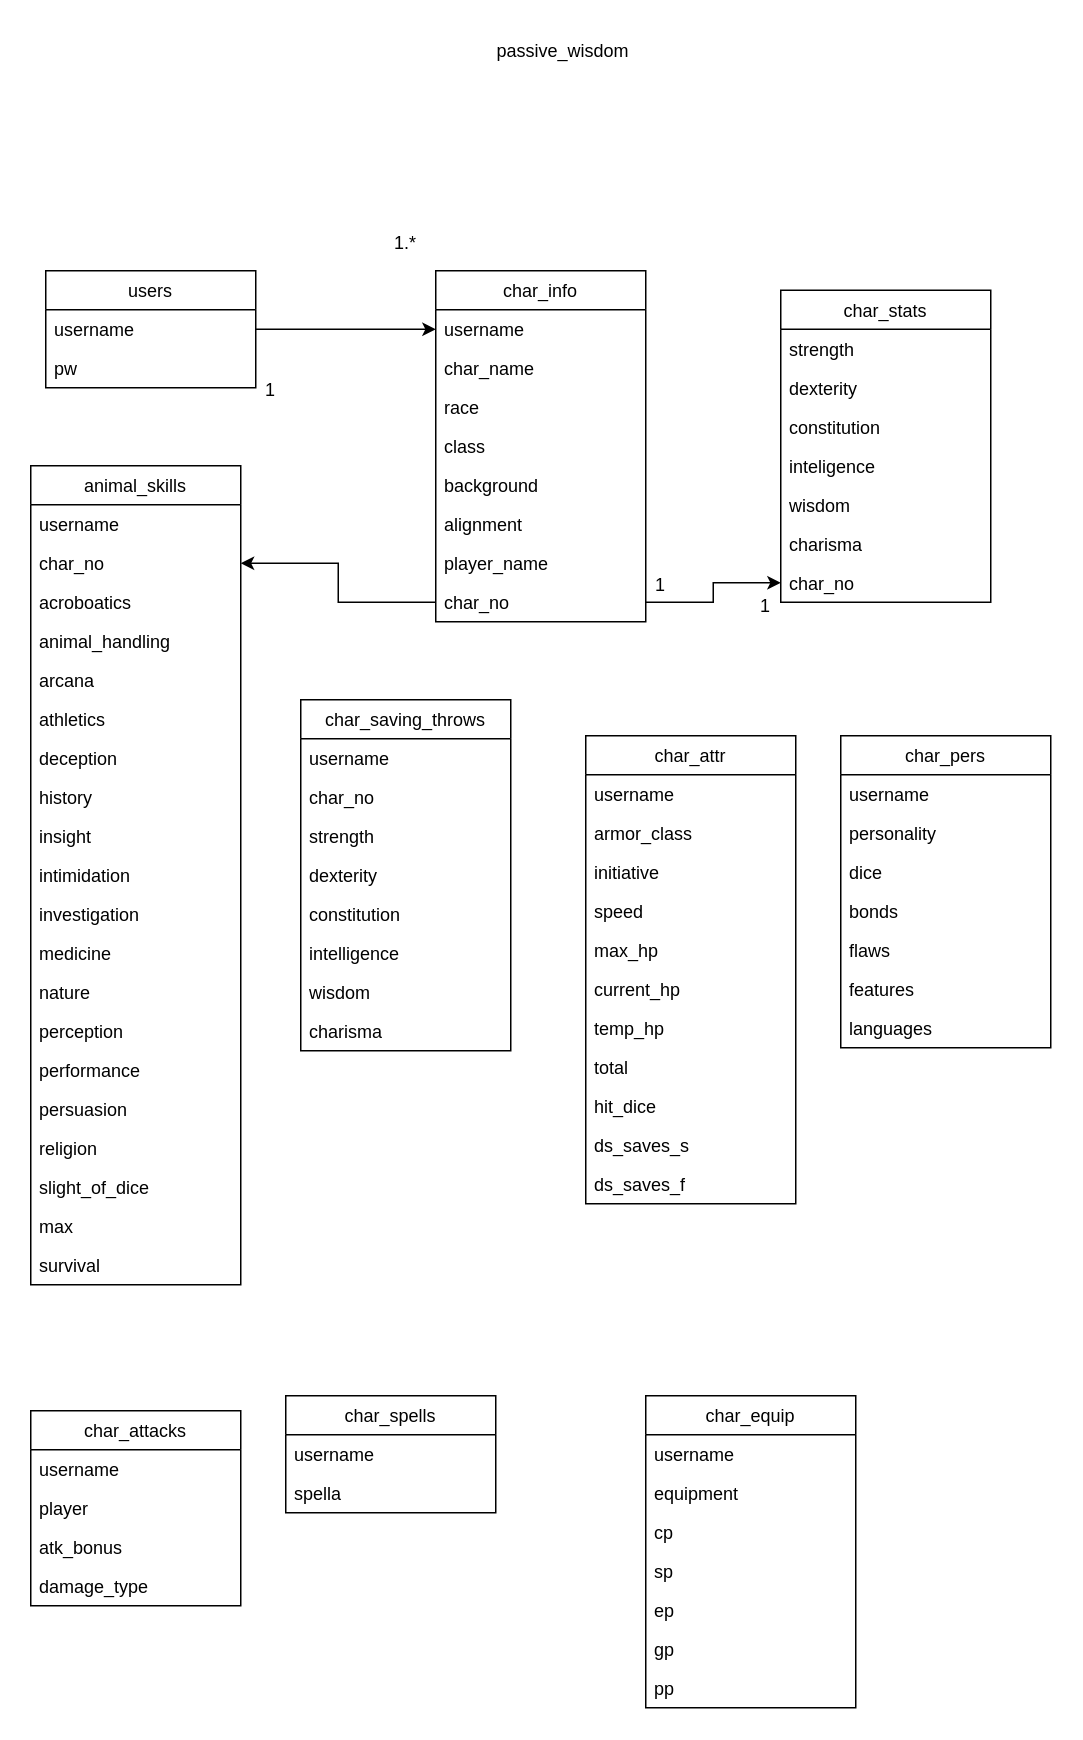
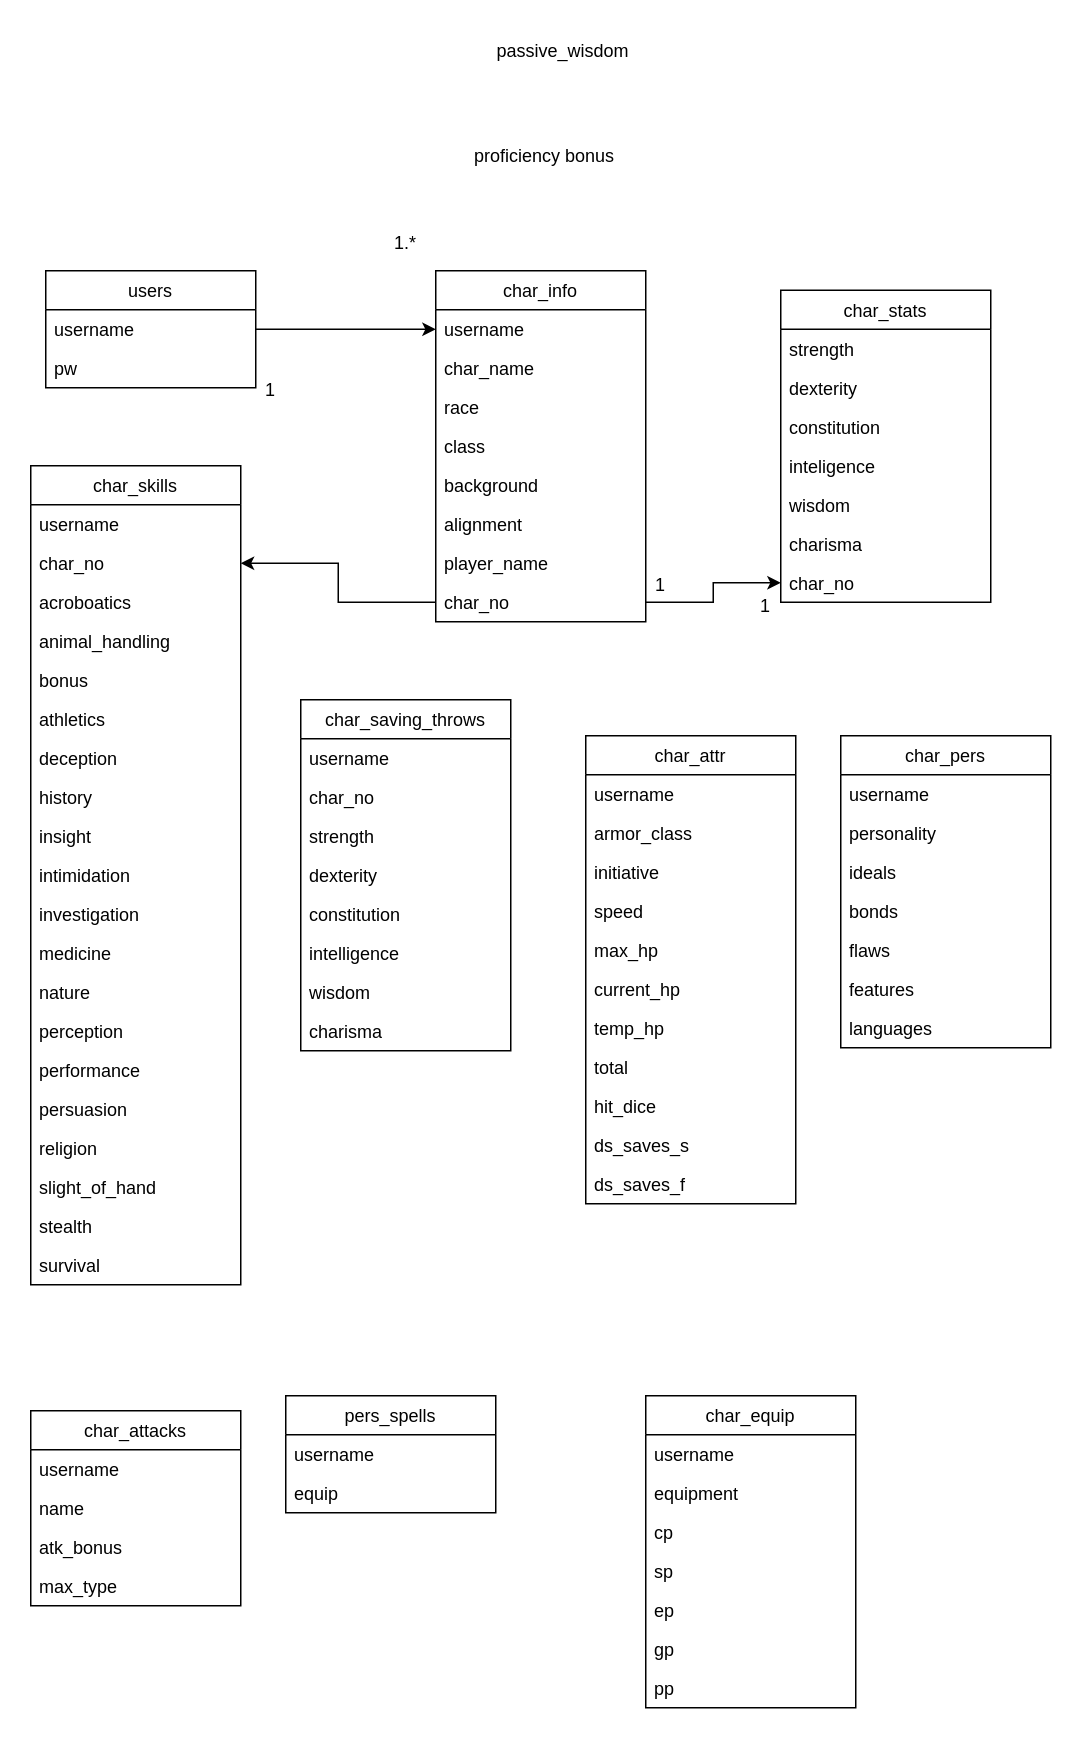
+ <mxCell id="28" value="proficiency bonus" style="text;strokeColor=none;fillColor=none;align=left;verticalAlign=top;spacingLeft=4;spacingRight=4;overflow=hidden;rotatable=0;points=[[0,0.5],[1,0.5]];portConstraint=eastwest;" parent="1" vertex="1"><mxGeometry x="310" y="90" width="140" height="26" as="geometry" /></mxCell>
- <mxCell id="30" value="animal_skills" style="swimlane;fontStyle=0;childLayout=stackLayout;horizontal=1;startSize=26;fillColor=none;horizontalStack=0;resizeParent=1;resizeParentMax=0;resizeLast=0;collapsible=1;marginBottom=0;" parent="1" vertex="1"><mxGeometry x="20" y="310" width="140" height="546" as="geometry" /></mxCell>
+ <mxCell id="30" value="char_skills" style="swimlane;fontStyle=0;childLayout=stackLayout;horizontal=1;startSize=26;fillColor=none;horizontalStack=0;resizeParent=1;resizeParentMax=0;resizeLast=0;collapsible=1;marginBottom=0;" parent="1" vertex="1"><mxGeometry x="20" y="310" width="140" height="546" as="geometry" /></mxCell>
- <mxCell id="35" value="arcana" style="text;strokeColor=none;fillColor=none;align=left;verticalAlign=top;spacingLeft=4;spacingRight=4;overflow=hidden;rotatable=0;points=[[0,0.5],[1,0.5]];portConstraint=eastwest;" parent="30" vertex="1"><mxGeometry y="130" width="140" height="26" as="geometry" /></mxCell>
+ <mxCell id="35" value="bonus" style="text;strokeColor=none;fillColor=none;align=left;verticalAlign=top;spacingLeft=4;spacingRight=4;overflow=hidden;rotatable=0;points=[[0,0.5],[1,0.5]];portConstraint=eastwest;" parent="30" vertex="1"><mxGeometry y="130" width="140" height="26" as="geometry" /></mxCell>
- <mxCell id="66" value="dice" style="text;strokeColor=none;fillColor=none;align=left;verticalAlign=top;spacingLeft=4;spacingRight=4;overflow=hidden;rotatable=0;points=[[0,0.5],[1,0.5]];portConstraint=eastwest;" parent="63" vertex="1"><mxGeometry y="78" width="140" height="26" as="geometry" /></mxCell>
+ <mxCell id="66" value="ideals" style="text;strokeColor=none;fillColor=none;align=left;verticalAlign=top;spacingLeft=4;spacingRight=4;overflow=hidden;rotatable=0;points=[[0,0.5],[1,0.5]];portConstraint=eastwest;" parent="63" vertex="1"><mxGeometry y="78" width="140" height="26" as="geometry" /></mxCell>
- <mxCell id="48" value="slight_of_dice" style="text;strokeColor=none;fillColor=none;align=left;verticalAlign=top;spacingLeft=4;spacingRight=4;overflow=hidden;rotatable=0;points=[[0,0.5],[1,0.5]];portConstraint=eastwest;" parent="30" vertex="1"><mxGeometry y="468" width="140" height="26" as="geometry" /></mxCell>
+ <mxCell id="48" value="slight_of_hand" style="text;strokeColor=none;fillColor=none;align=left;verticalAlign=top;spacingLeft=4;spacingRight=4;overflow=hidden;rotatable=0;points=[[0,0.5],[1,0.5]];portConstraint=eastwest;" parent="30" vertex="1"><mxGeometry y="468" width="140" height="26" as="geometry" /></mxCell>
- <mxCell id="49" value="max" style="text;strokeColor=none;fillColor=none;align=left;verticalAlign=top;spacingLeft=4;spacingRight=4;overflow=hidden;rotatable=0;points=[[0,0.5],[1,0.5]];portConstraint=eastwest;" parent="30" vertex="1"><mxGeometry y="494" width="140" height="26" as="geometry" /></mxCell>
+ <mxCell id="49" value="stealth" style="text;strokeColor=none;fillColor=none;align=left;verticalAlign=top;spacingLeft=4;spacingRight=4;overflow=hidden;rotatable=0;points=[[0,0.5],[1,0.5]];portConstraint=eastwest;" parent="30" vertex="1"><mxGeometry y="494" width="140" height="26" as="geometry" /></mxCell>
- <mxCell id="94" value="char_spells" style="swimlane;fontStyle=0;childLayout=stackLayout;horizontal=1;startSize=26;fillColor=none;horizontalStack=0;resizeParent=1;resizeParentMax=0;resizeLast=0;collapsible=1;marginBottom=0;" parent="1" vertex="1"><mxGeometry x="190" y="930" width="140" height="78" as="geometry" /></mxCell>
+ <mxCell id="94" value="pers_spells" style="swimlane;fontStyle=0;childLayout=stackLayout;horizontal=1;startSize=26;fillColor=none;horizontalStack=0;resizeParent=1;resizeParentMax=0;resizeLast=0;collapsible=1;marginBottom=0;" parent="1" vertex="1"><mxGeometry x="190" y="930" width="140" height="78" as="geometry" /></mxCell>
- <mxCell id="96" value="spella" style="text;strokeColor=none;fillColor=none;align=left;verticalAlign=top;spacingLeft=4;spacingRight=4;overflow=hidden;rotatable=0;points=[[0,0.5],[1,0.5]];portConstraint=eastwest;" parent="94" vertex="1"><mxGeometry y="52" width="140" height="26" as="geometry" /></mxCell>
+ <mxCell id="96" value="equip" style="text;strokeColor=none;fillColor=none;align=left;verticalAlign=top;spacingLeft=4;spacingRight=4;overflow=hidden;rotatable=0;points=[[0,0.5],[1,0.5]];portConstraint=eastwest;" parent="94" vertex="1"><mxGeometry y="52" width="140" height="26" as="geometry" /></mxCell>
- <mxCell id="91" value="player" style="text;strokeColor=none;fillColor=none;align=left;verticalAlign=top;spacingLeft=4;spacingRight=4;overflow=hidden;rotatable=0;points=[[0,0.5],[1,0.5]];portConstraint=eastwest;" parent="89" vertex="1"><mxGeometry y="52" width="140" height="26" as="geometry" /></mxCell>
+ <mxCell id="91" value="name" style="text;strokeColor=none;fillColor=none;align=left;verticalAlign=top;spacingLeft=4;spacingRight=4;overflow=hidden;rotatable=0;points=[[0,0.5],[1,0.5]];portConstraint=eastwest;" parent="89" vertex="1"><mxGeometry y="52" width="140" height="26" as="geometry" /></mxCell>
- <mxCell id="93" value="damage_type" style="text;strokeColor=none;fillColor=none;align=left;verticalAlign=top;spacingLeft=4;spacingRight=4;overflow=hidden;rotatable=0;points=[[0,0.5],[1,0.5]];portConstraint=eastwest;" parent="89" vertex="1"><mxGeometry y="104" width="140" height="26" as="geometry" /></mxCell>
+ <mxCell id="93" value="max_type" style="text;strokeColor=none;fillColor=none;align=left;verticalAlign=top;spacingLeft=4;spacingRight=4;overflow=hidden;rotatable=0;points=[[0,0.5],[1,0.5]];portConstraint=eastwest;" parent="89" vertex="1"><mxGeometry y="104" width="140" height="26" as="geometry" /></mxCell>
